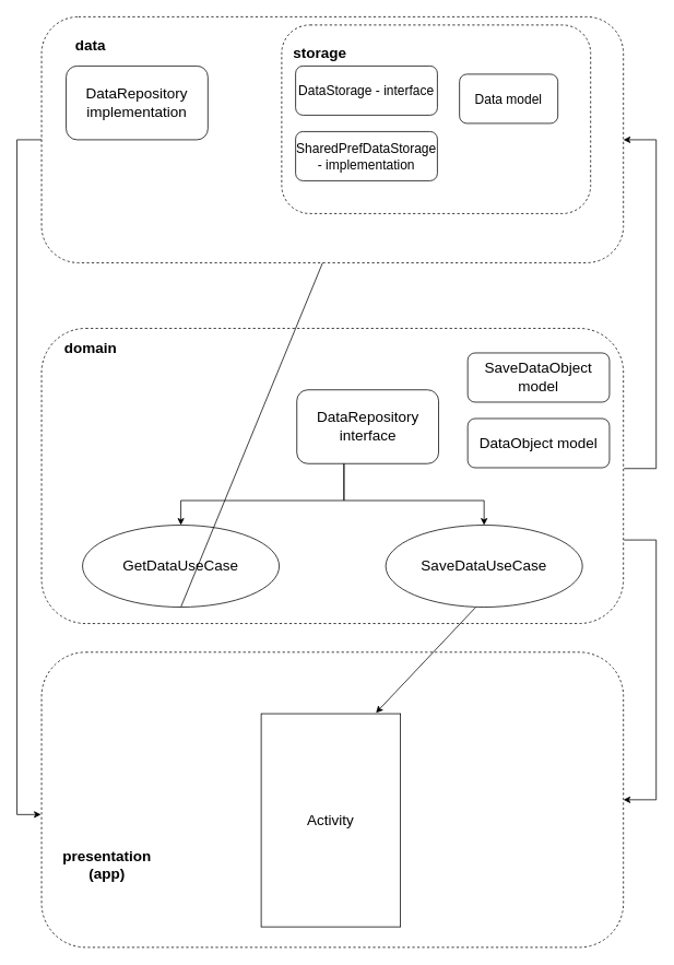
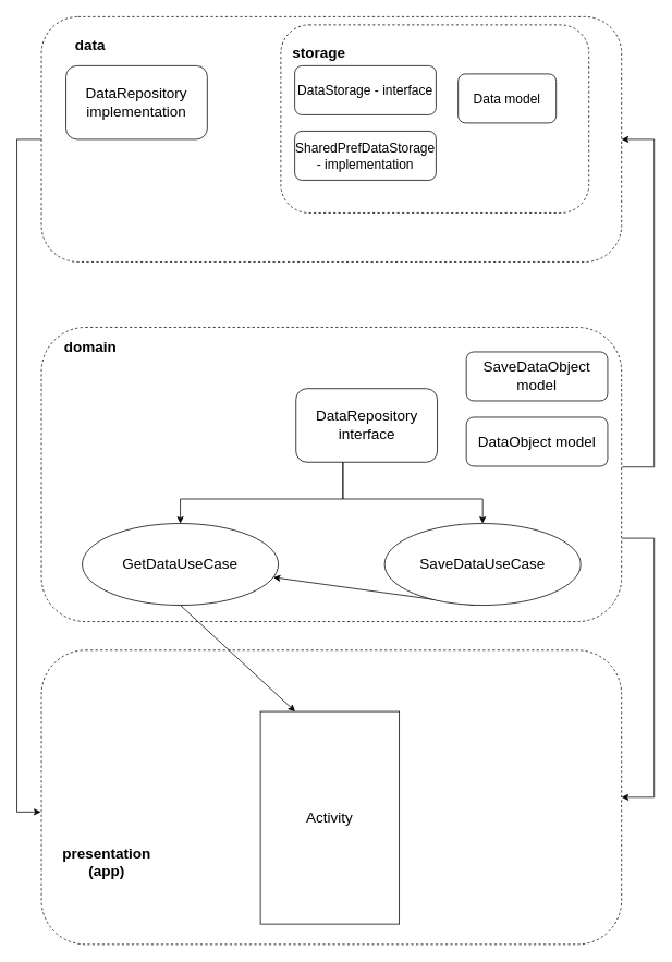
- <mxCell id="9" value="" style="endArrow=classic;html=1;rounded=0;exitX=0.5;exitY=1;exitDx=0;exitDy=0;" parent="1" source="6" target="25" edge="1"><mxGeometry width="50" height="50" relative="1" as="geometry"><mxPoint x="360" y="618" as="sourcePoint" /><mxPoint x="399" y="700" as="targetPoint" /></mxGeometry></mxCell>
+ <mxCell id="9" value="" style="endArrow=classic;html=1;rounded=0;entryX=0.25;entryY=0;entryDx=0;entryDy=0;exitX=0.5;exitY=1;exitDx=0;exitDy=0;" parent="1" source="6" target="7" edge="1"><mxGeometry width="50" height="50" relative="1" as="geometry"><mxPoint x="360" y="618" as="sourcePoint" /><mxPoint x="399" y="700" as="targetPoint" /></mxGeometry></mxCell>
- <mxCell id="8" value="" style="endArrow=classic;html=1;rounded=0;entryX=0.824;entryY=-0.004;entryDx=0;entryDy=0;entryPerimeter=0;exitX=0.458;exitY=1;exitDx=0;exitDy=0;exitPerimeter=0;" parent="1" source="12" target="7" edge="1"><mxGeometry width="50" height="50" relative="1" as="geometry"><mxPoint x="453.04" y="615.04" as="sourcePoint" /><mxPoint x="440" y="680" as="targetPoint" /></mxGeometry></mxCell>
+ <mxCell id="8" value="" style="endArrow=classic;html=1;rounded=0;exitX=0.458;exitY=1;exitDx=0;exitDy=0;exitPerimeter=0;" parent="1" source="12" target="6" edge="1"><mxGeometry width="50" height="50" relative="1" as="geometry"><mxPoint x="453.04" y="615.04" as="sourcePoint" /><mxPoint x="440" y="680" as="targetPoint" /></mxGeometry></mxCell>
